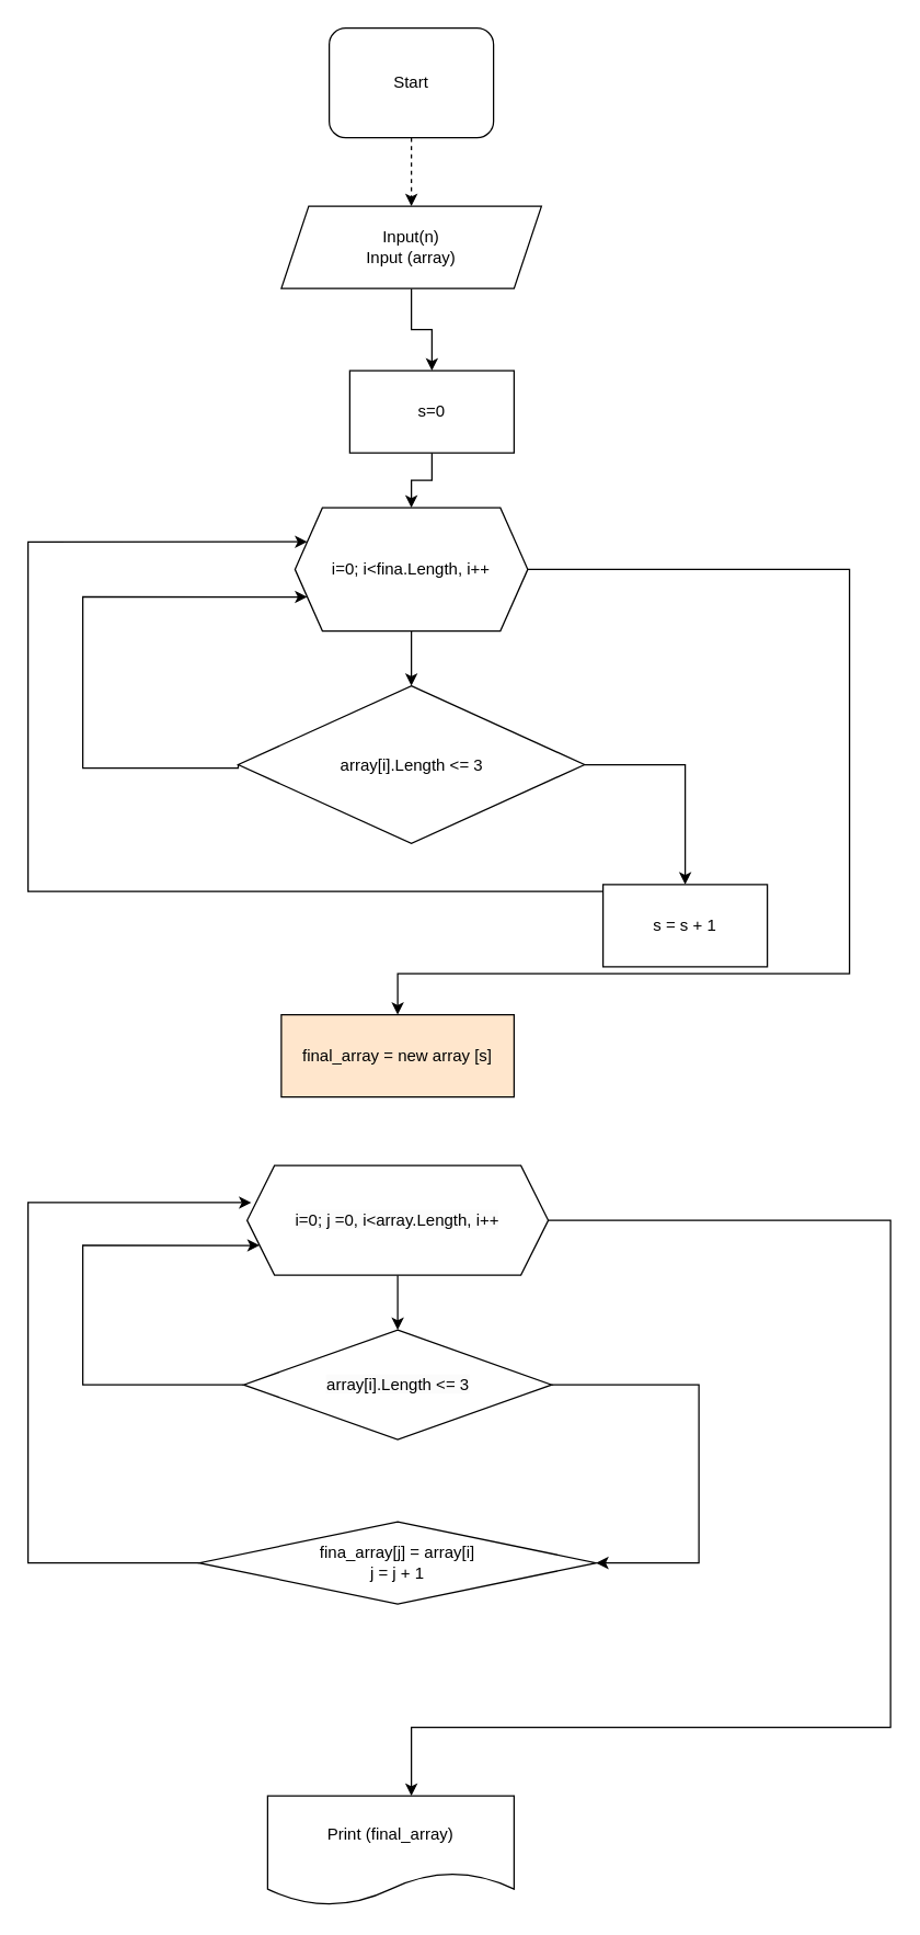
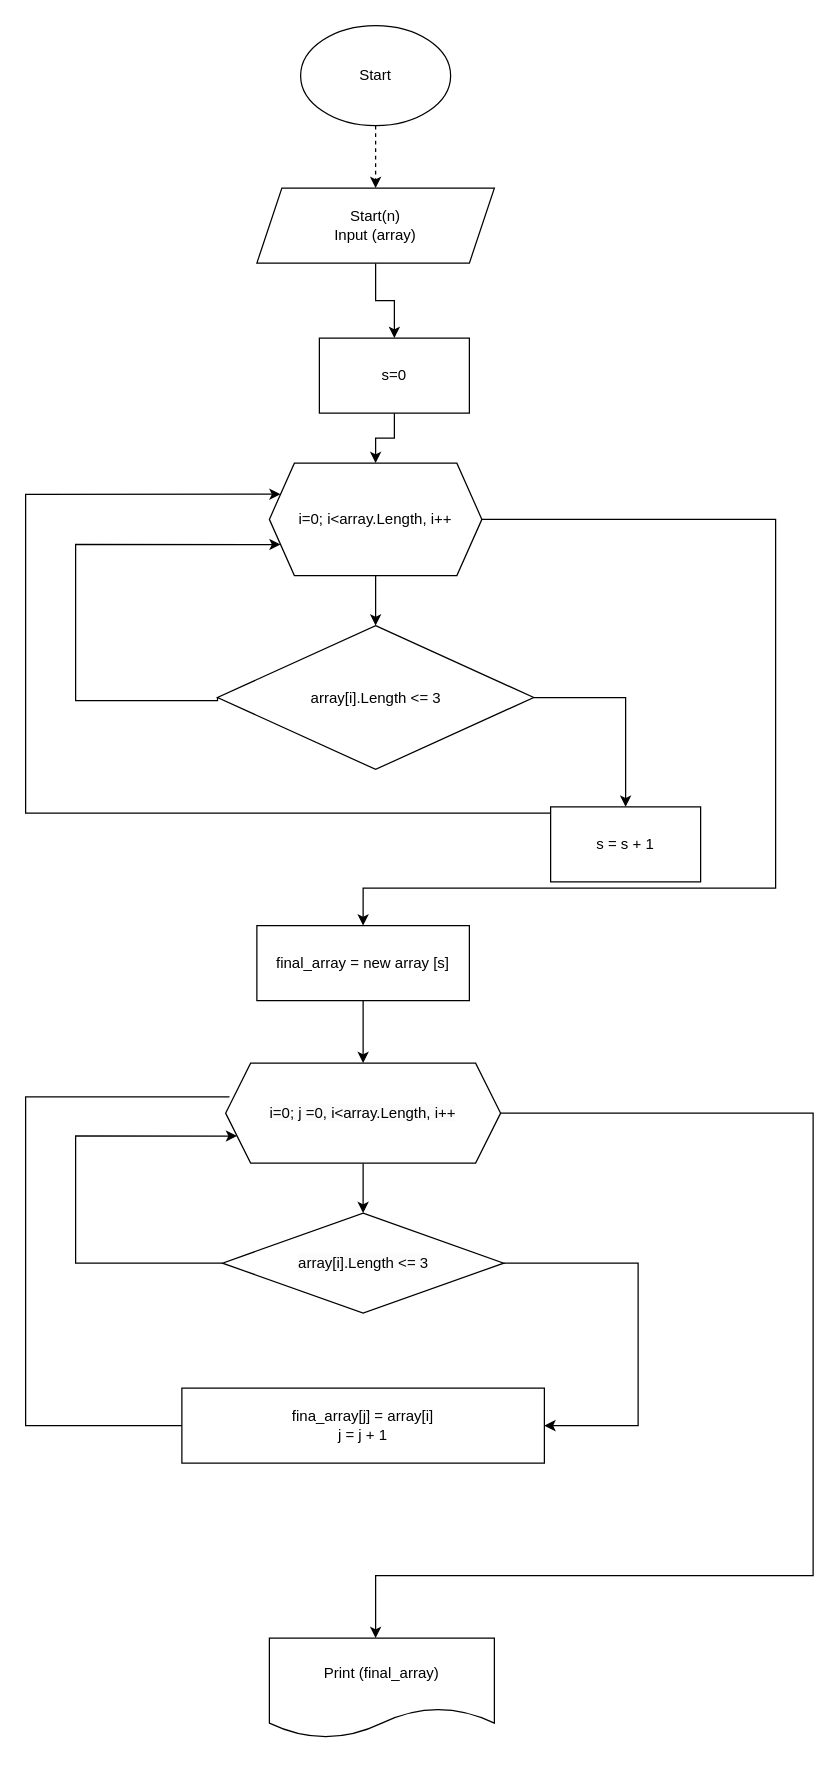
- <mxCell id="3" value="Start" style="whiteSpace=wrap;html=1;rounded=1;" vertex="1" parent="1"><mxGeometry x="240" y="20" width="120" height="80" as="geometry" /></mxCell>
+ <mxCell id="3" value="Start" style="ellipse;whiteSpace=wrap;html=1;" vertex="1" parent="1"><mxGeometry x="240" y="20" width="120" height="80" as="geometry" /></mxCell>
- <mxCell id="5" value="Input(n)&lt;div&gt;Input (array)&lt;/div&gt;" style="shape=parallelogram;perimeter=parallelogramPerimeter;whiteSpace=wrap;html=1;fixedSize=1;" vertex="1" parent="1"><mxGeometry x="205" y="150" width="190" height="60" as="geometry" /></mxCell>
+ <mxCell id="5" value="Start(n)&lt;div&gt;Input (array)&lt;/div&gt;" style="shape=parallelogram;perimeter=parallelogramPerimeter;whiteSpace=wrap;html=1;fixedSize=1;" vertex="1" parent="1"><mxGeometry x="205" y="150" width="190" height="60" as="geometry" /></mxCell>
- <mxCell id="10" value="i=0; i&amp;lt;fina.Length, i++" style="shape=hexagon;perimeter=hexagonPerimeter2;whiteSpace=wrap;html=1;fixedSize=1;" vertex="1" parent="1"><mxGeometry x="215" y="370" width="170" height="90" as="geometry" /></mxCell>
+ <mxCell id="10" value="i=0; i&amp;lt;array.Length, i++" style="shape=hexagon;perimeter=hexagonPerimeter2;whiteSpace=wrap;html=1;fixedSize=1;" vertex="1" parent="1"><mxGeometry x="215" y="370" width="170" height="90" as="geometry" /></mxCell>
- <mxCell id="17" value="final_array = new array [s]" style="rounded=0;whiteSpace=wrap;html=1;fillColor=#ffe6cc;" vertex="1" parent="1"><mxGeometry x="205" y="740" width="170" height="60" as="geometry" /></mxCell>
+ <mxCell id="17" value="final_array = new array [s]" style="rounded=0;whiteSpace=wrap;html=1;" vertex="1" parent="1"><mxGeometry x="205" y="740" width="170" height="60" as="geometry" /></mxCell>
+ <mxCell id="16" style="edgeStyle=orthogonalEdgeStyle;rounded=0;orthogonalLoop=1;jettySize=auto;html=1;entryX=0.5;entryY=0;entryDx=0;entryDy=0;" edge="1" parent="1" source="17" target="20"><mxGeometry relative="1" as="geometry" /></mxCell>
- <mxCell id="25" style="edgeStyle=orthogonalEdgeStyle;rounded=0;orthogonalLoop=1;jettySize=auto;html=1;entryX=0.014;entryY=0.338;entryDx=0;entryDy=0;entryPerimeter=0;exitX=0;exitY=0.5;exitDx=0;exitDy=0;" edge="1" parent="1" source="24" target="20"><mxGeometry relative="1" as="geometry"><Array as="points"><mxPoint x="20" y="1140" /><mxPoint x="20" y="877" /></Array></mxGeometry></mxCell>
+ <mxCell id="25" style="edgeStyle=orthogonalEdgeStyle;rounded=0;orthogonalLoop=1;jettySize=auto;html=1;entryX=0.014;entryY=0.338;entryDx=0;entryDy=0;entryPerimeter=0;exitX=0;exitY=0.5;exitDx=0;exitDy=0;endArrow=none;" edge="1" parent="1" source="24" target="20"><mxGeometry relative="1" as="geometry"><Array as="points"><mxPoint x="20" y="1140" /><mxPoint x="20" y="877" /></Array></mxGeometry></mxCell>
- <mxCell id="24" value="fina_array[j] = array[i]&lt;div&gt;j = j + 1&lt;/div&gt;" style="rhombus;whiteSpace=wrap;html=1;" vertex="1" parent="1"><mxGeometry x="145" y="1110" width="290" height="60" as="geometry" /></mxCell>
+ <mxCell id="24" value="fina_array[j] = array[i]&lt;div&gt;j = j + 1&lt;/div&gt;" style="rounded=0;whiteSpace=wrap;html=1;" vertex="1" parent="1"><mxGeometry x="145" y="1110" width="290" height="60" as="geometry" /></mxCell>
- <mxCell id="26" value="Print (final_array)" style="shape=document;whiteSpace=wrap;html=1;boundedLbl=1;" vertex="1" parent="1"><mxGeometry x="195" y="1310" width="180" height="80" as="geometry" /></mxCell>
+ <mxCell id="26" value="Print (final_array)" style="shape=document;whiteSpace=wrap;html=1;boundedLbl=1;" vertex="1" parent="1"><mxGeometry x="215" y="1310" width="180" height="80" as="geometry" /></mxCell>
